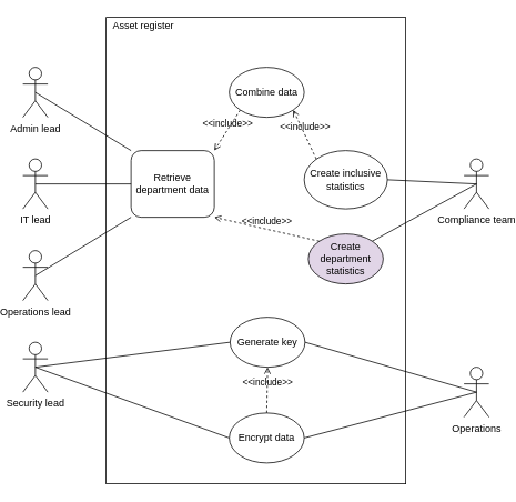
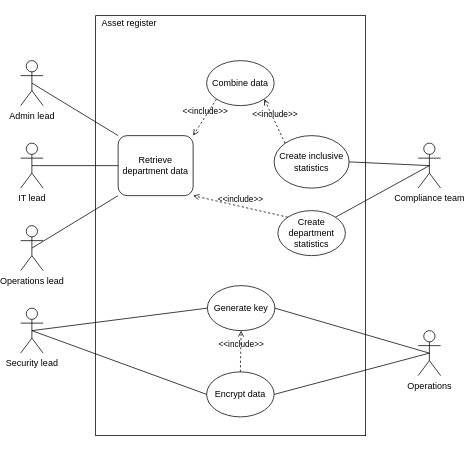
- <mxCell id="13" value="Create department statistics" style="ellipse;whiteSpace=wrap;html=1;fillColor=#e1d5e7;" vertex="1" parent="1"><mxGeometry x="363" y="280" width="90" height="60" as="geometry" /></mxCell>
+ <mxCell id="13" value="Create department statistics" style="ellipse;whiteSpace=wrap;html=1;" vertex="1" parent="1"><mxGeometry x="363" y="280" width="90" height="60" as="geometry" /></mxCell>
